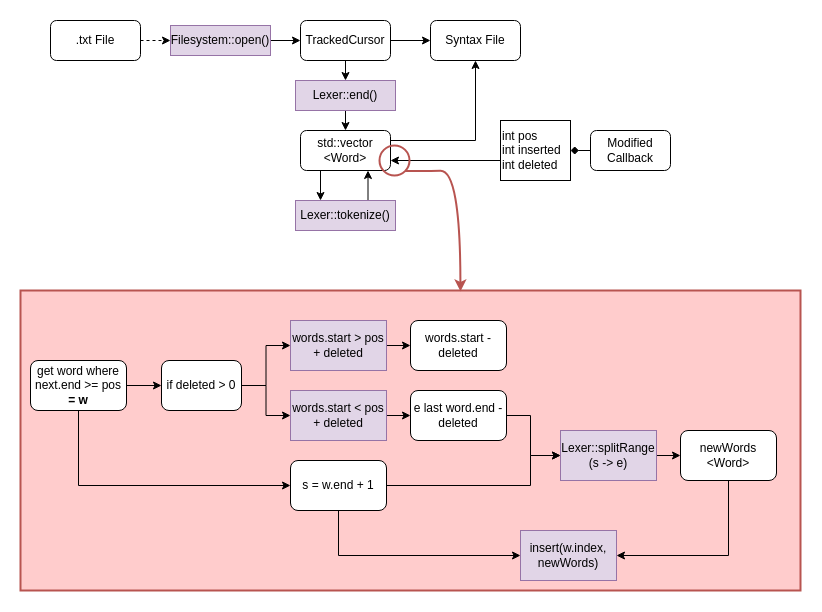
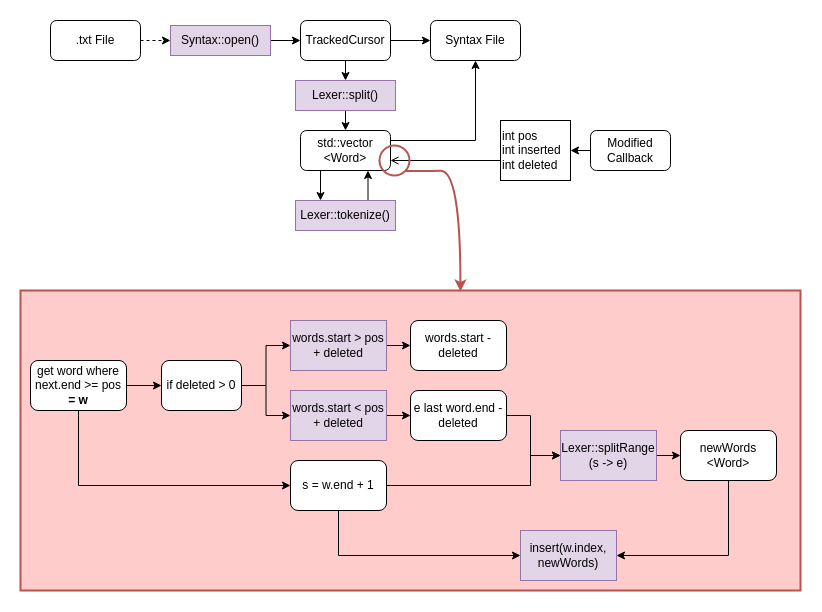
- <mxCell id="9" value="Filesystem::open()" style="text;html=1;align=center;verticalAlign=middle;whiteSpace=wrap;rounded=0;fillColor=#e1d5e7;strokeColor=#9673a6;" vertex="1" parent="1"><mxGeometry x="170" y="25" width="100" height="30" as="geometry" /></mxCell>
+ <mxCell id="9" value="Syntax::open()" style="text;html=1;align=center;verticalAlign=middle;whiteSpace=wrap;rounded=0;fillColor=#e1d5e7;strokeColor=#9673a6;" vertex="1" parent="1"><mxGeometry x="170" y="25" width="100" height="30" as="geometry" /></mxCell>
- <mxCell id="15" value="Lexer::end()" style="text;html=1;align=center;verticalAlign=middle;whiteSpace=wrap;rounded=0;fillColor=#e1d5e7;strokeColor=#9673a6;" vertex="1" parent="1"><mxGeometry x="295" y="80" width="100" height="30" as="geometry" /></mxCell>
+ <mxCell id="15" value="Lexer::split()" style="text;html=1;align=center;verticalAlign=middle;whiteSpace=wrap;rounded=0;fillColor=#e1d5e7;strokeColor=#9673a6;" vertex="1" parent="1"><mxGeometry x="295" y="80" width="100" height="30" as="geometry" /></mxCell>
- <mxCell id="16" style="edgeStyle=orthogonalEdgeStyle;rounded=0;orthogonalLoop=1;jettySize=auto;html=1;exitX=0;exitY=0.5;exitDx=0;exitDy=0;entryX=1;entryY=0.5;entryDx=0;entryDy=0;endArrow=diamond;" edge="1" parent="1" source="17" target="21"><mxGeometry relative="1" as="geometry" /></mxCell>
+ <mxCell id="16" style="edgeStyle=orthogonalEdgeStyle;rounded=0;orthogonalLoop=1;jettySize=auto;html=1;exitX=0;exitY=0.5;exitDx=0;exitDy=0;entryX=1;entryY=0.5;entryDx=0;entryDy=0;" edge="1" parent="1" source="17" target="21"><mxGeometry relative="1" as="geometry" /></mxCell>
- <mxCell id="20" style="edgeStyle=orthogonalEdgeStyle;rounded=0;orthogonalLoop=1;jettySize=auto;html=1;exitX=0;exitY=0.75;exitDx=0;exitDy=0;entryX=1;entryY=0.75;entryDx=0;entryDy=0;" edge="1" parent="1" source="21" target="12"><mxGeometry relative="1" as="geometry"><Array as="points"><mxPoint x="500" y="160" /></Array></mxGeometry></mxCell>
+ <mxCell id="20" style="edgeStyle=orthogonalEdgeStyle;rounded=0;orthogonalLoop=1;jettySize=auto;html=1;exitX=0;exitY=0.75;exitDx=0;exitDy=0;entryX=1;entryY=0.75;entryDx=0;entryDy=0;endArrow=open;" edge="1" parent="1" source="21" target="12"><mxGeometry relative="1" as="geometry"><Array as="points"><mxPoint x="500" y="160" /></Array></mxGeometry></mxCell>
